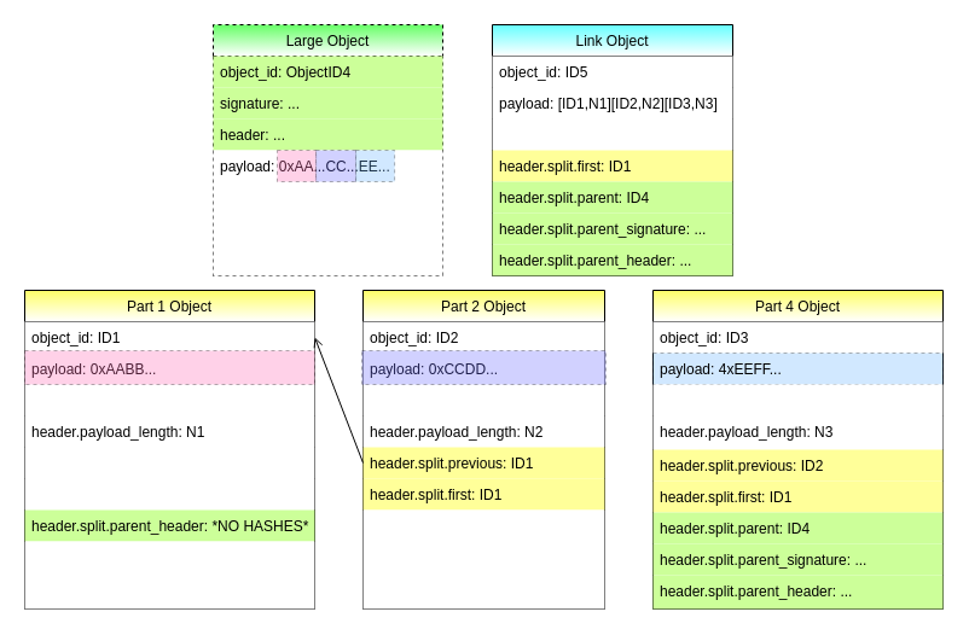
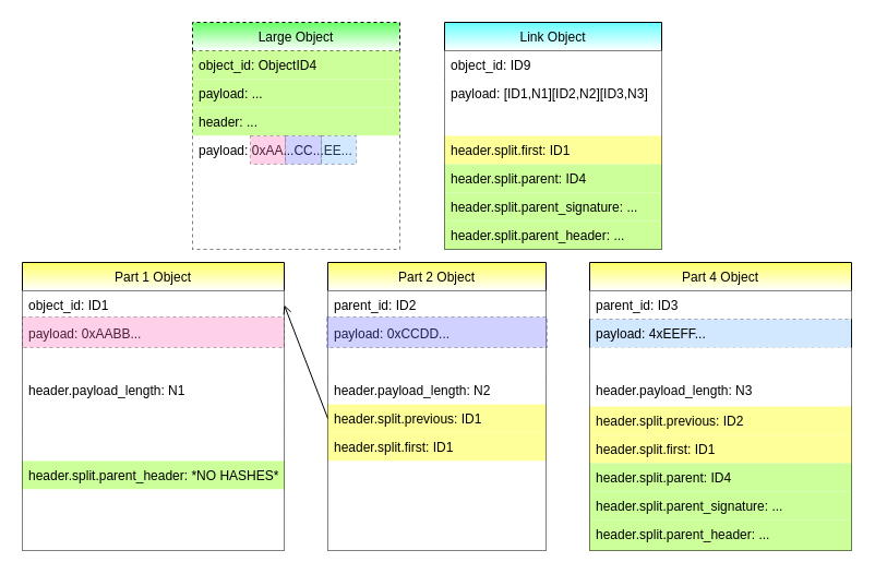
- <mxCell id="3" value="object_id: ID5" style="text;strokeColor=none;fillColor=#ffffff;align=left;verticalAlign=top;spacingLeft=4;spacingRight=4;overflow=hidden;rotatable=0;points=[[0,0.5],[1,0.5]];portConstraint=eastwest;" parent="2" vertex="1"><mxGeometry y="26" width="199" height="26" as="geometry" /></mxCell>
+ <mxCell id="3" value="object_id: ID9" style="text;strokeColor=none;fillColor=#ffffff;align=left;verticalAlign=top;spacingLeft=4;spacingRight=4;overflow=hidden;rotatable=0;points=[[0,0.5],[1,0.5]];portConstraint=eastwest;" parent="2" vertex="1"><mxGeometry y="26" width="199" height="26" as="geometry" /></mxCell>
- <mxCell id="39" value="signature: ..." style="text;strokeColor=none;fillColor=#CCFF99;align=left;verticalAlign=top;spacingLeft=4;spacingRight=4;overflow=hidden;rotatable=0;points=[[0,0.5],[1,0.5]];portConstraint=eastwest;" parent="37" vertex="1"><mxGeometry y="52" width="190" height="26" as="geometry" /></mxCell>
+ <mxCell id="39" value="payload: ..." style="text;strokeColor=none;fillColor=#CCFF99;align=left;verticalAlign=top;spacingLeft=4;spacingRight=4;overflow=hidden;rotatable=0;points=[[0,0.5],[1,0.5]];portConstraint=eastwest;" parent="37" vertex="1"><mxGeometry y="52" width="190" height="26" as="geometry" /></mxCell>
- <mxCell id="20" value="object_id: ID2" style="text;strokeColor=none;fillColor=#ffffff;align=left;verticalAlign=top;spacingLeft=4;spacingRight=4;overflow=hidden;rotatable=0;points=[[0,0.5],[1,0.5]];portConstraint=eastwest;" parent="19" vertex="1"><mxGeometry y="26" width="200" height="26" as="geometry" /></mxCell>
+ <mxCell id="20" value="parent_id: ID2" style="text;strokeColor=none;fillColor=#ffffff;align=left;verticalAlign=top;spacingLeft=4;spacingRight=4;overflow=hidden;rotatable=0;points=[[0,0.5],[1,0.5]];portConstraint=eastwest;" parent="19" vertex="1"><mxGeometry y="26" width="200" height="26" as="geometry" /></mxCell>
- <mxCell id="28" value="object_id: ID3" style="text;strokeColor=none;fillColor=#ffffff;align=left;verticalAlign=top;spacingLeft=4;spacingRight=4;overflow=hidden;rotatable=0;points=[[0,0.5],[1,0.5]];portConstraint=eastwest;" parent="27" vertex="1"><mxGeometry y="26" width="240" height="26" as="geometry" /></mxCell>
+ <mxCell id="28" value="parent_id: ID3" style="text;strokeColor=none;fillColor=#ffffff;align=left;verticalAlign=top;spacingLeft=4;spacingRight=4;overflow=hidden;rotatable=0;points=[[0,0.5],[1,0.5]];portConstraint=eastwest;" parent="27" vertex="1"><mxGeometry y="26" width="240" height="26" as="geometry" /></mxCell>
